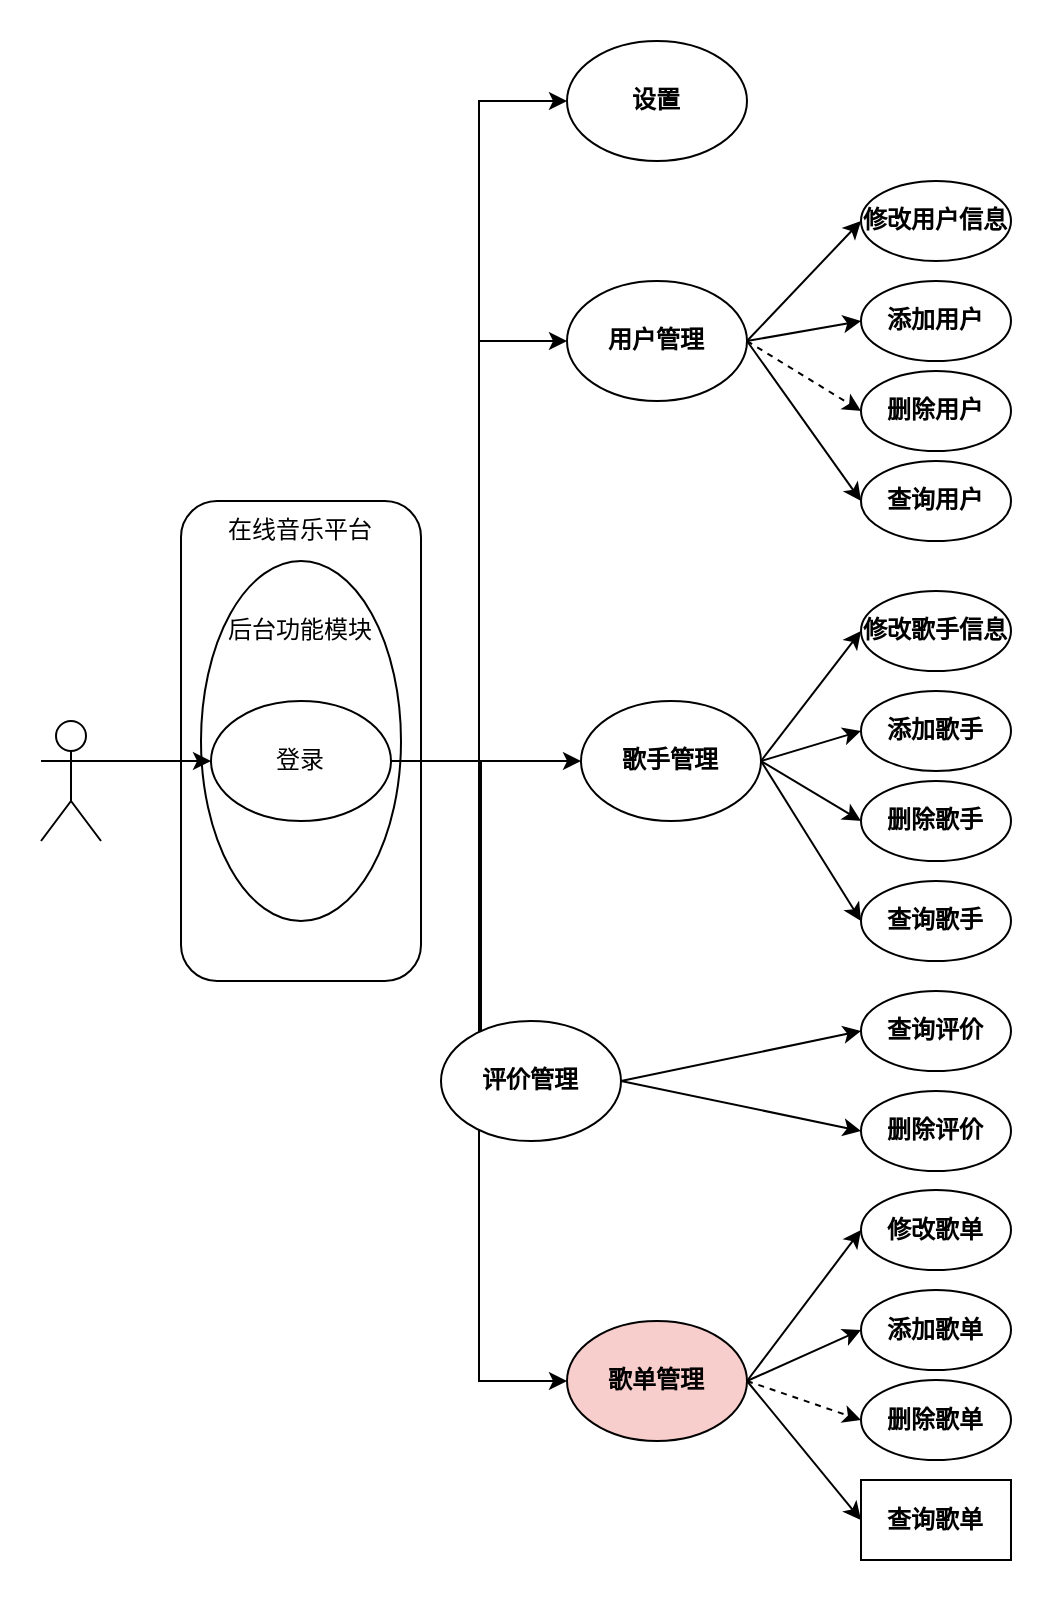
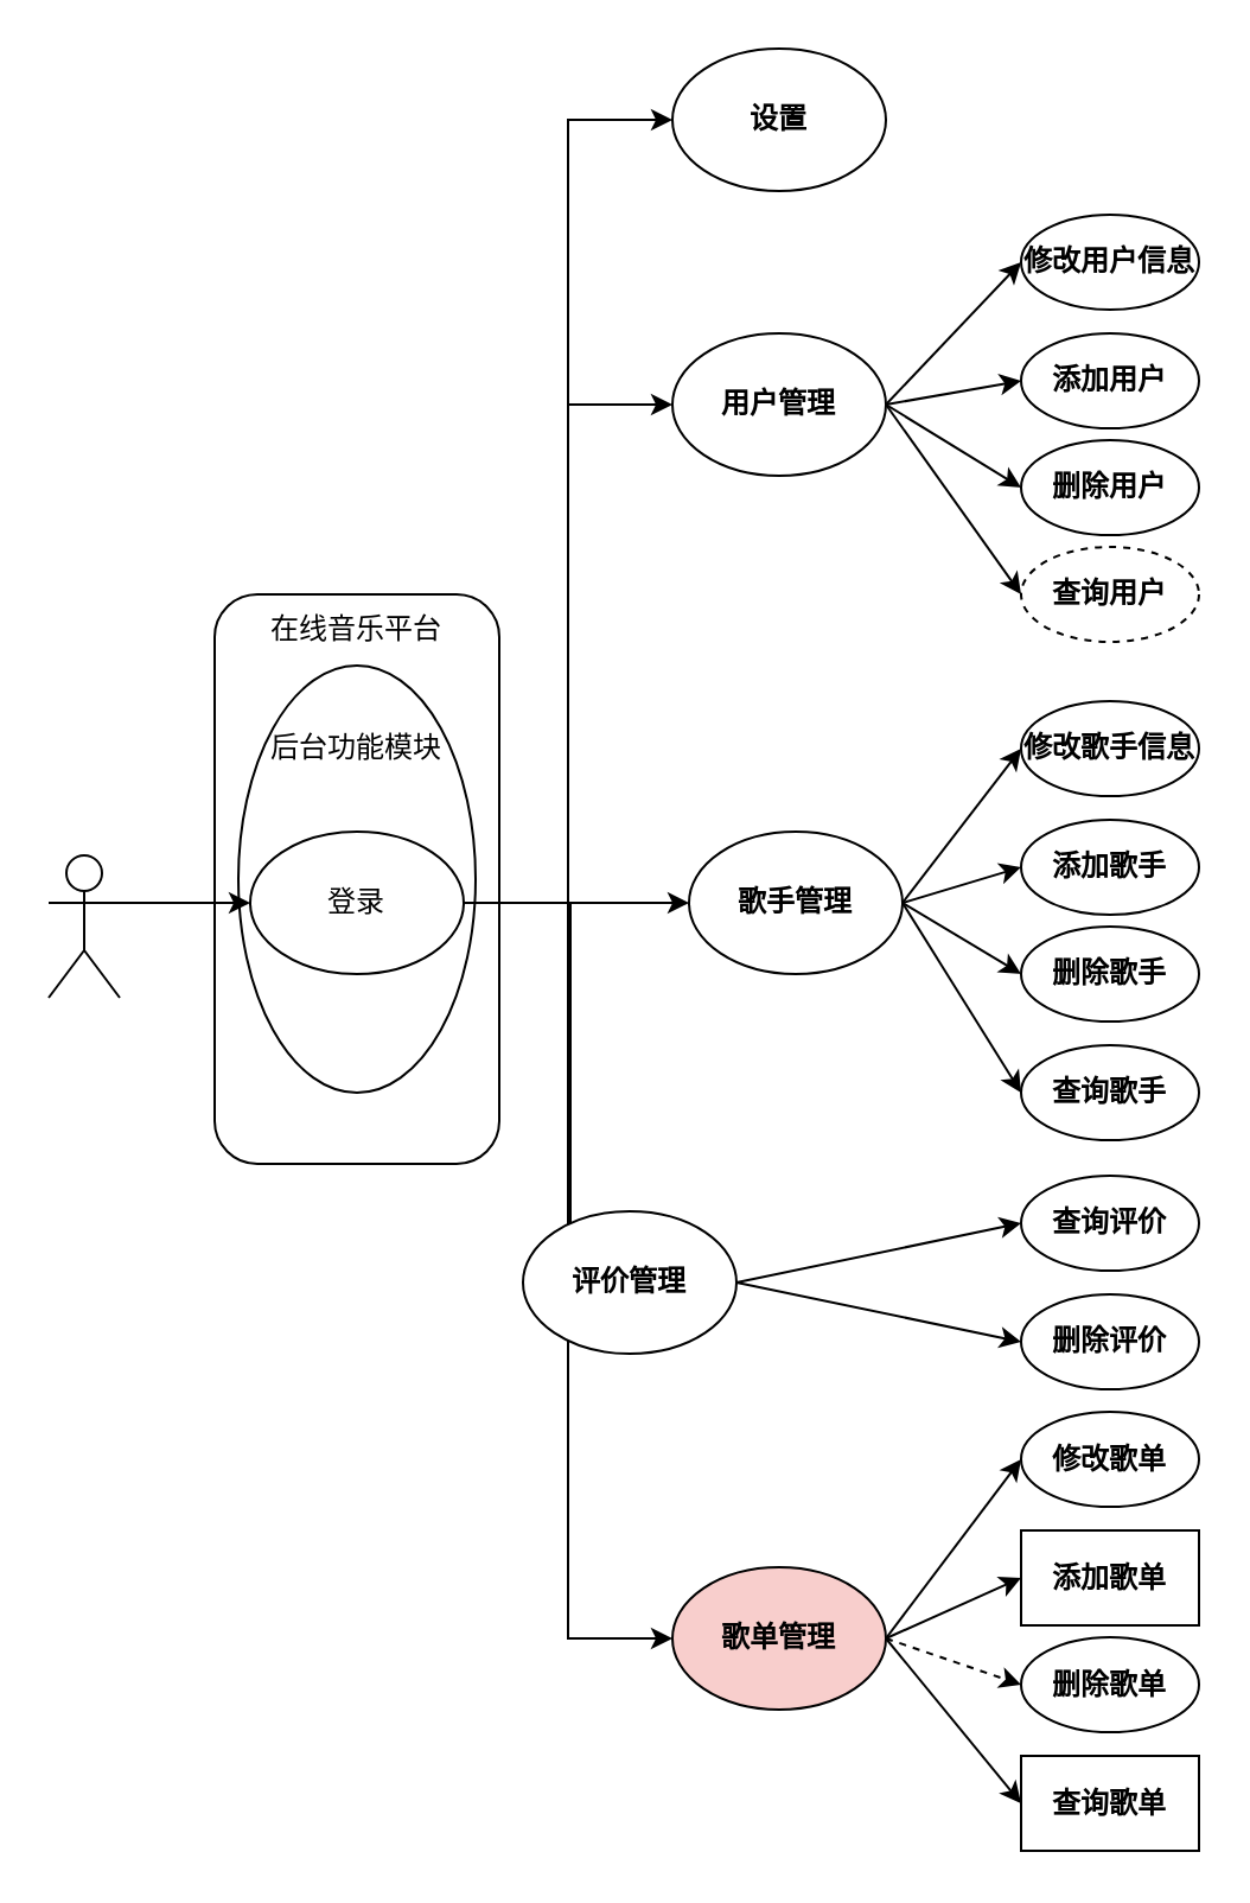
- <mxCell id="35" value="" style="endArrow=classic;html=1;rounded=0;exitX=1;exitY=0.5;exitDx=0;exitDy=0;entryX=0;entryY=0.5;entryDx=0;entryDy=0;dashed=1;" edge="1" parent="1" source="15" target="21"><mxGeometry width="50" height="50" relative="1" as="geometry"><mxPoint x="383" y="180" as="sourcePoint" /><mxPoint x="440" y="170" as="targetPoint" /></mxGeometry></mxCell>
+ <mxCell id="35" value="" style="endArrow=classic;html=1;rounded=0;exitX=1;exitY=0.5;exitDx=0;exitDy=0;entryX=0;entryY=0.5;entryDx=0;entryDy=0;" edge="1" parent="1" source="15" target="21"><mxGeometry width="50" height="50" relative="1" as="geometry"><mxPoint x="383" y="180" as="sourcePoint" /><mxPoint x="440" y="170" as="targetPoint" /></mxGeometry></mxCell>
- <mxCell id="20" value="查询用户" style="ellipse;whiteSpace=wrap;html=1;fontStyle=1" vertex="1" parent="1"><mxGeometry x="430" y="230" width="75" height="40" as="geometry" /></mxCell>
+ <mxCell id="20" value="查询用户" style="ellipse;whiteSpace=wrap;html=1;fontStyle=1;dashed=1;" vertex="1" parent="1"><mxGeometry x="430" y="230" width="75" height="40" as="geometry" /></mxCell>
- <mxCell id="32" value="添加歌单" style="ellipse;whiteSpace=wrap;html=1;fontStyle=1" vertex="1" parent="1"><mxGeometry x="430" y="644.5" width="75" height="40" as="geometry" /></mxCell>
+ <mxCell id="32" value="添加歌单" style="whiteSpace=wrap;html=1;fontStyle=1;rounded=0;" vertex="1" parent="1"><mxGeometry x="430" y="644.5" width="75" height="40" as="geometry" /></mxCell>
